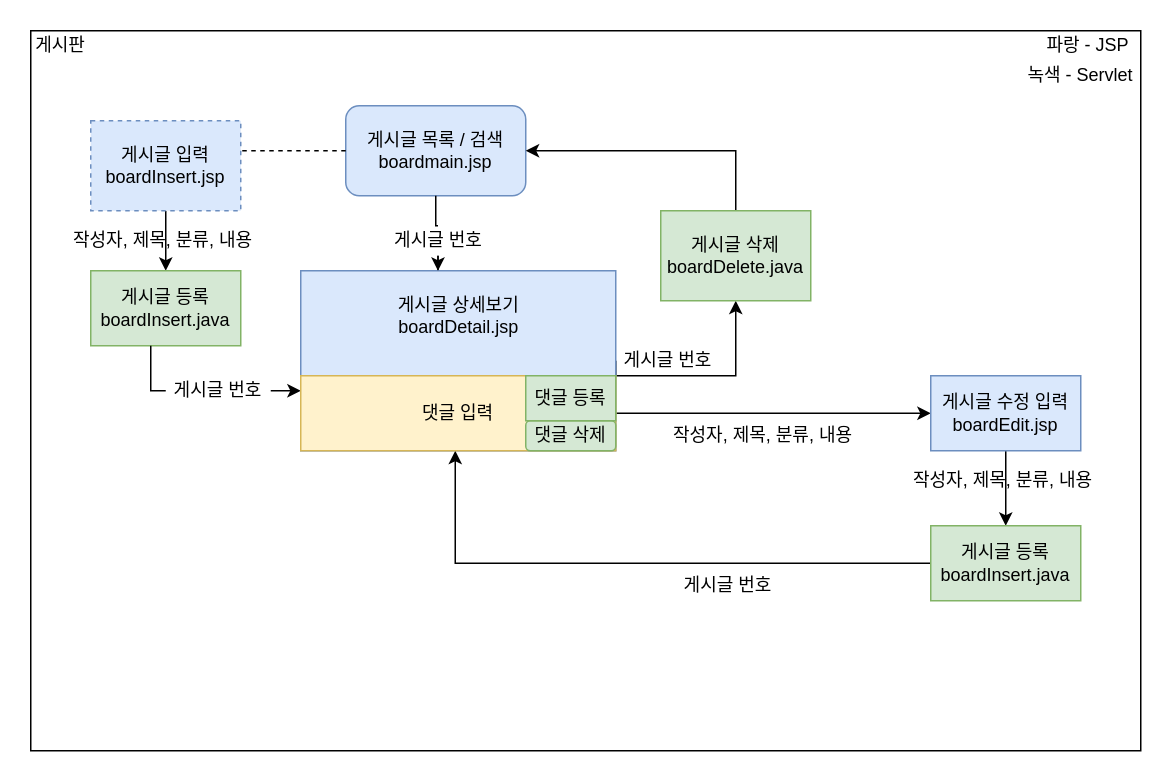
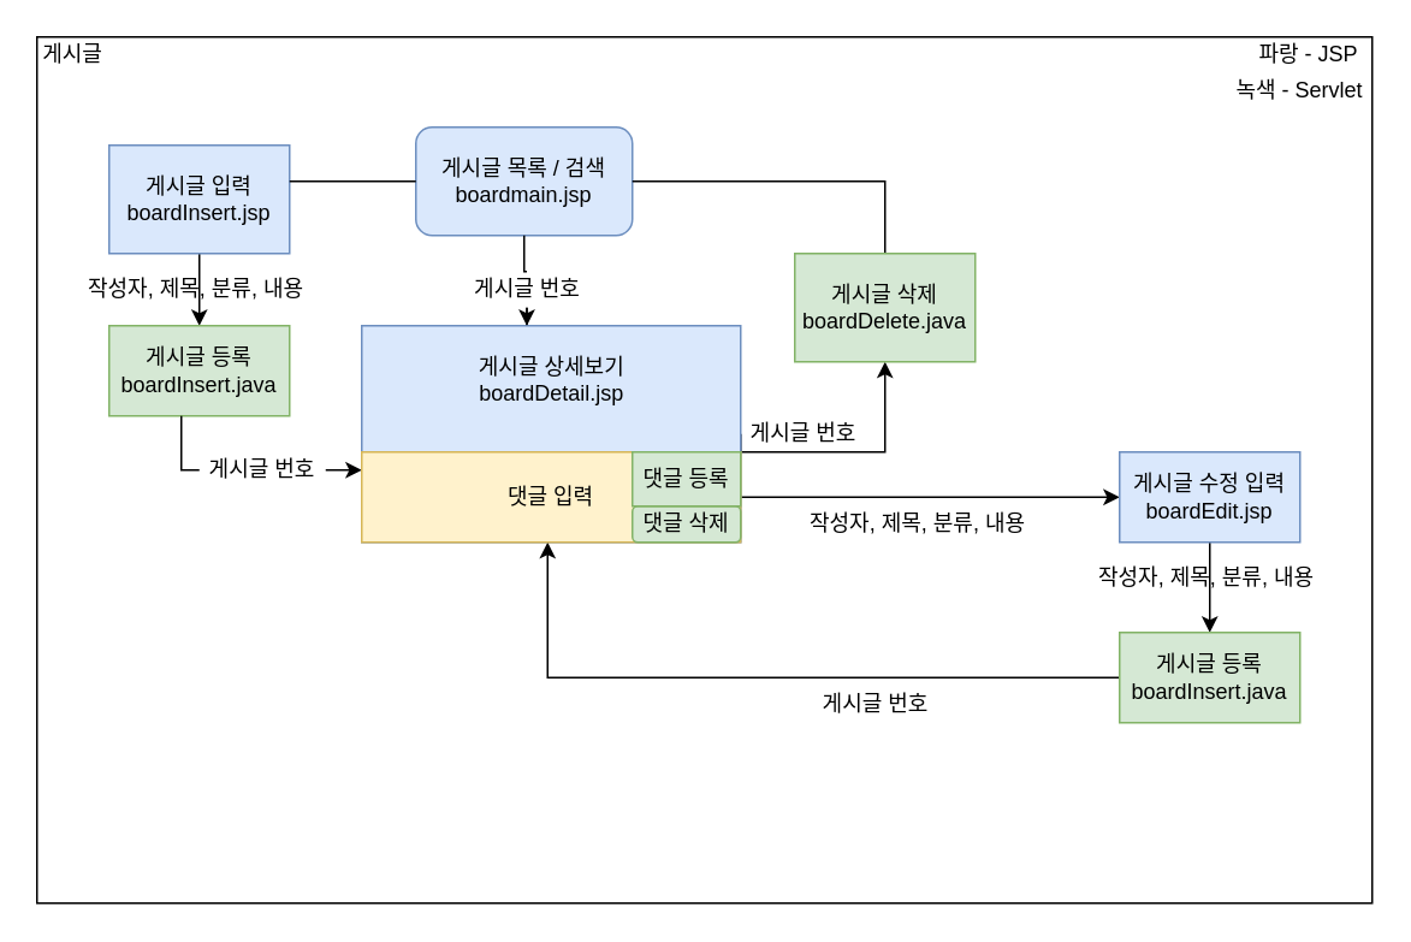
- <mxCell id="7" value="게시판" style="text;html=1;strokeColor=none;fillColor=none;align=center;verticalAlign=middle;whiteSpace=wrap;rounded=0;" parent="1" vertex="1"><mxGeometry x="20" y="20" width="40" height="20" as="geometry" /></mxCell>
+ <mxCell id="7" value="게시글" style="text;html=1;strokeColor=none;fillColor=none;align=center;verticalAlign=middle;whiteSpace=wrap;rounded=0;" parent="1" vertex="1"><mxGeometry x="20" y="20" width="40" height="20" as="geometry" /></mxCell>
- <mxCell id="15" value="" style="edgeStyle=orthogonalEdgeStyle;rounded=0;orthogonalLoop=1;jettySize=auto;html=1;endArrow=none;dashed=1;" parent="1" source="5" target="14" edge="1"><mxGeometry relative="1" as="geometry"><mxPoint x="110" y="270" as="targetPoint" /><mxPoint x="210" y="100" as="sourcePoint" /><Array as="points"><mxPoint x="170" y="100" /><mxPoint x="170" y="100" /></Array></mxGeometry></mxCell>
+ <mxCell id="15" value="" style="edgeStyle=orthogonalEdgeStyle;rounded=0;orthogonalLoop=1;jettySize=auto;html=1;endArrow=none;" parent="1" source="5" target="14" edge="1"><mxGeometry relative="1" as="geometry"><mxPoint x="110" y="270" as="targetPoint" /><mxPoint x="210" y="100" as="sourcePoint" /><Array as="points"><mxPoint x="170" y="100" /><mxPoint x="170" y="100" /></Array></mxGeometry></mxCell>
- <mxCell id="19" style="edgeStyle=orthogonalEdgeStyle;rounded=0;orthogonalLoop=1;jettySize=auto;html=1;entryX=1;entryY=0.5;entryDx=0;entryDy=0;strokeColor=#000000;" parent="1" source="20" target="5" edge="1"><mxGeometry relative="1" as="geometry"><Array as="points"><mxPoint x="490" y="100" /></Array></mxGeometry></mxCell>
+ <mxCell id="19" style="edgeStyle=orthogonalEdgeStyle;rounded=0;orthogonalLoop=1;jettySize=auto;html=1;entryX=1;entryY=0.5;entryDx=0;entryDy=0;strokeColor=#000000;endArrow=none;" parent="1" source="20" target="5" edge="1"><mxGeometry relative="1" as="geometry"><Array as="points"><mxPoint x="490" y="100" /></Array></mxGeometry></mxCell>
- <mxCell id="14" value="게시글 입력&lt;br&gt;boardInsert.jsp" style="rounded=0;whiteSpace=wrap;html=1;fillColor=#dae8fc;strokeColor=#6c8ebf;dashed=1;" parent="1" vertex="1"><mxGeometry x="60" y="80" width="100" height="60" as="geometry" /></mxCell>
+ <mxCell id="14" value="게시글 입력&lt;br&gt;boardInsert.jsp" style="rounded=0;whiteSpace=wrap;html=1;fillColor=#dae8fc;strokeColor=#6c8ebf;" parent="1" vertex="1"><mxGeometry x="60" y="80" width="100" height="60" as="geometry" /></mxCell>
